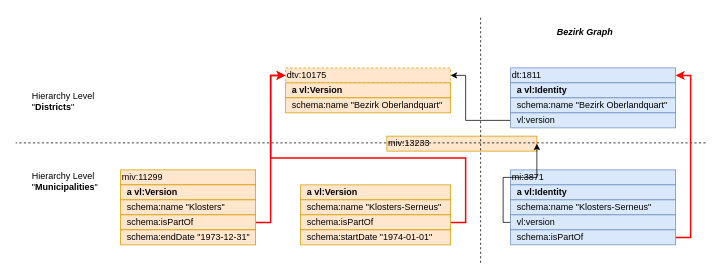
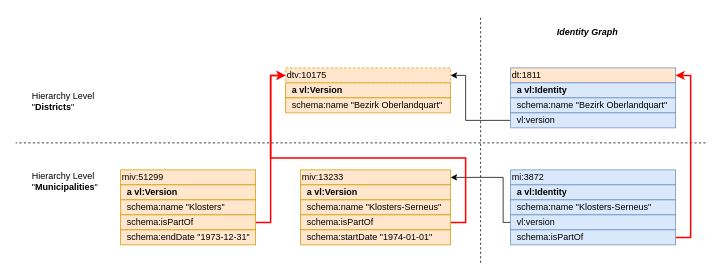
- <mxCell id="11" value="&lt;b&gt;&lt;i&gt;Bezirk Graph&lt;/i&gt;&lt;/b&gt;" style="text;html=1;strokeColor=none;fillColor=none;align=left;verticalAlign=middle;whiteSpace=wrap;rounded=0;" parent="1" vertex="1"><mxGeometry x="740" y="28" width="100" height="30" as="geometry" /></mxCell>
+ <mxCell id="11" value="&lt;b&gt;&lt;i&gt;Identity Graph&lt;/i&gt;&lt;/b&gt;" style="text;html=1;strokeColor=none;fillColor=none;align=left;verticalAlign=middle;whiteSpace=wrap;rounded=0;" parent="1" vertex="1"><mxGeometry x="740" y="28" width="100" height="30" as="geometry" /></mxCell>
- <mxCell id="16" value="dt:1811" style="rounded=0;whiteSpace=wrap;html=1;fillColor=#dae8fc;strokeColor=#6c8ebf;align=left;fontSize=12;" parent="1" vertex="1"><mxGeometry x="680" y="90" width="220" height="20" as="geometry" /></mxCell>
+ <mxCell id="16" value="dt:1811" style="rounded=0;whiteSpace=wrap;html=1;fillColor=#ffe6cc;strokeColor=#6c8ebf;align=left;fontSize=12;" parent="1" vertex="1"><mxGeometry x="680" y="90" width="220" height="20" as="geometry" /></mxCell>
- <mxCell id="2" value="miv:13233" style="rounded=0;whiteSpace=wrap;html=1;fillColor=#ffe6cc;strokeColor=#d79b00;align=left;fontSize=12;" parent="1" vertex="1"><mxGeometry x="515" y="181" width="200" height="20" as="geometry" /></mxCell>
+ <mxCell id="2" value="miv:13233" style="rounded=0;whiteSpace=wrap;html=1;fillColor=#ffe6cc;strokeColor=#d79b00;align=left;fontSize=12;" parent="1" vertex="1"><mxGeometry x="400" y="226" width="200" height="20" as="geometry" /></mxCell>
- <mxCell id="27" value="miv:11299" style="rounded=0;whiteSpace=wrap;html=1;fillColor=#ffe6cc;strokeColor=#d79b00;align=left;fontSize=12;" parent="1" vertex="1"><mxGeometry x="160" y="226" width="180" height="20" as="geometry" /></mxCell>
+ <mxCell id="27" value="miv:51299" style="rounded=0;whiteSpace=wrap;html=1;fillColor=#ffe6cc;strokeColor=#d79b00;align=left;fontSize=12;" parent="1" vertex="1"><mxGeometry x="160" y="226" width="180" height="20" as="geometry" /></mxCell>
- <mxCell id="5" value="mi:3871" style="rounded=0;whiteSpace=wrap;html=1;fillColor=#dae8fc;strokeColor=#6c8ebf;align=left;fontSize=12;" parent="1" vertex="1"><mxGeometry x="680" y="226" width="220" height="20" as="geometry" /></mxCell>
+ <mxCell id="5" value="mi:3872" style="rounded=0;whiteSpace=wrap;html=1;fillColor=#dae8fc;strokeColor=#6c8ebf;align=left;fontSize=12;" parent="1" vertex="1"><mxGeometry x="680" y="226" width="220" height="20" as="geometry" /></mxCell>
